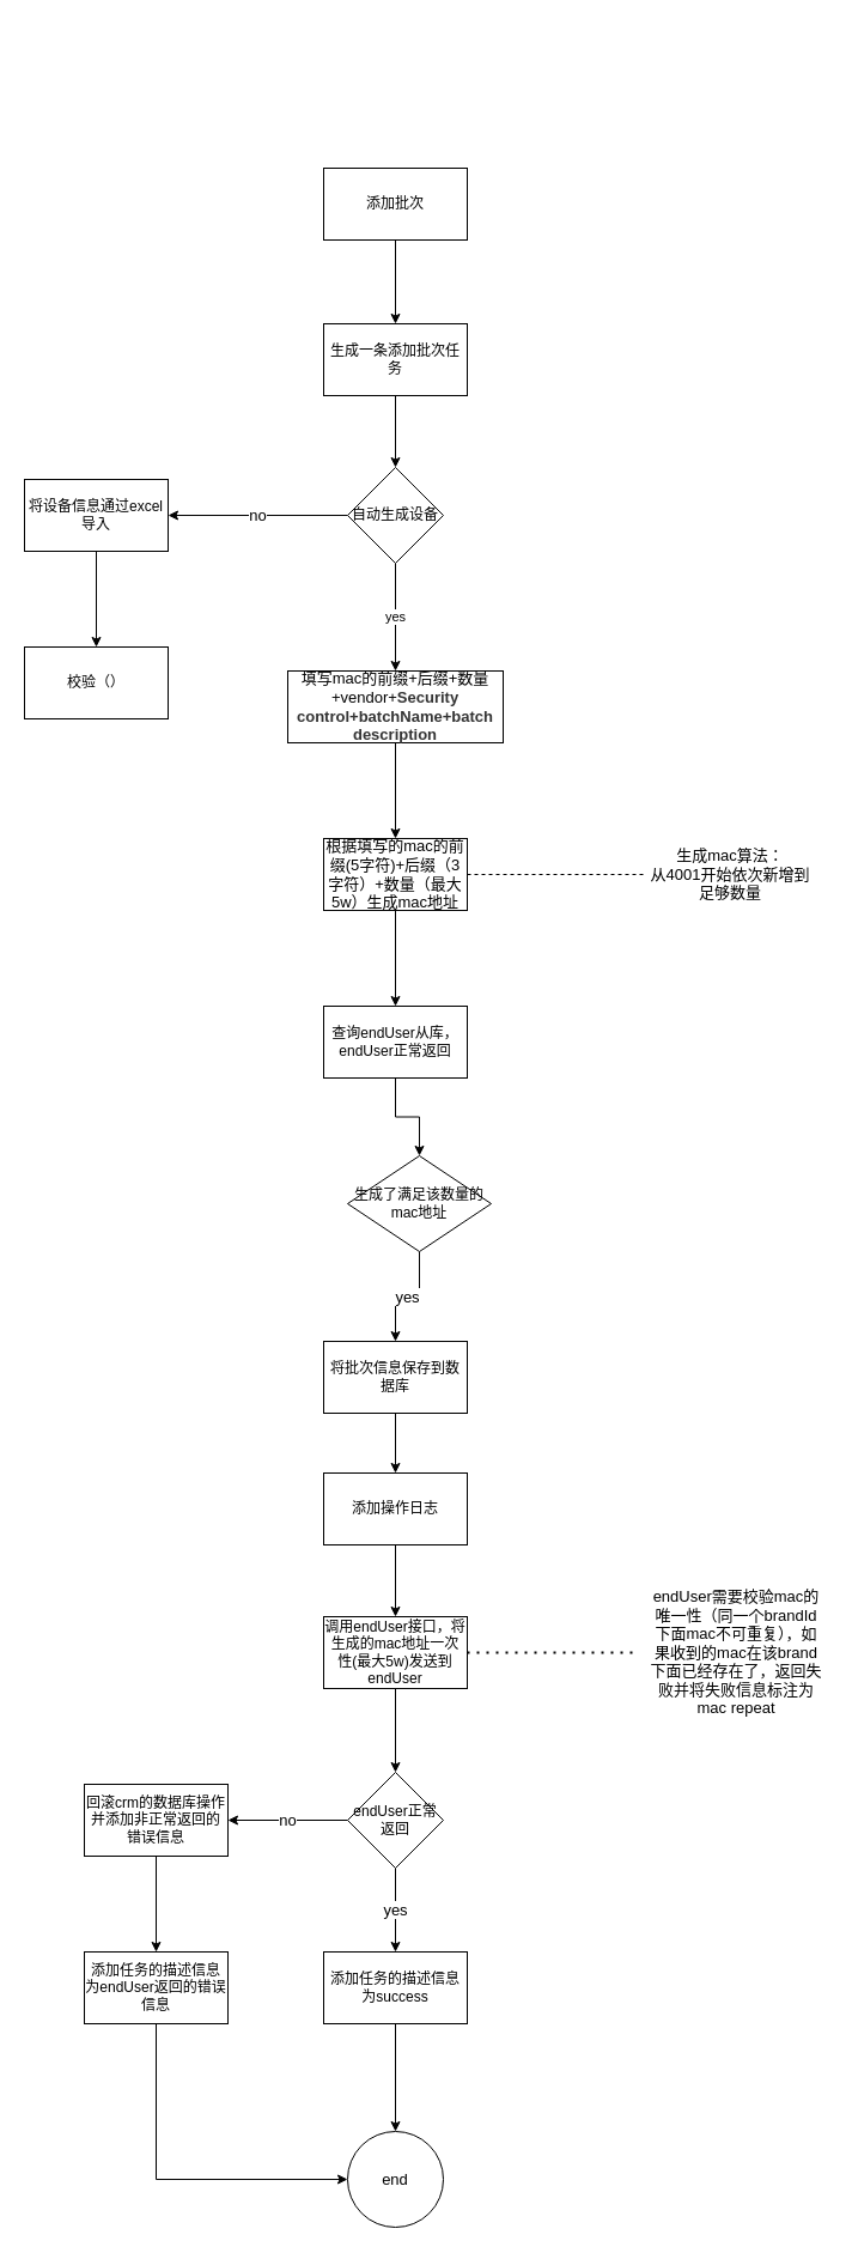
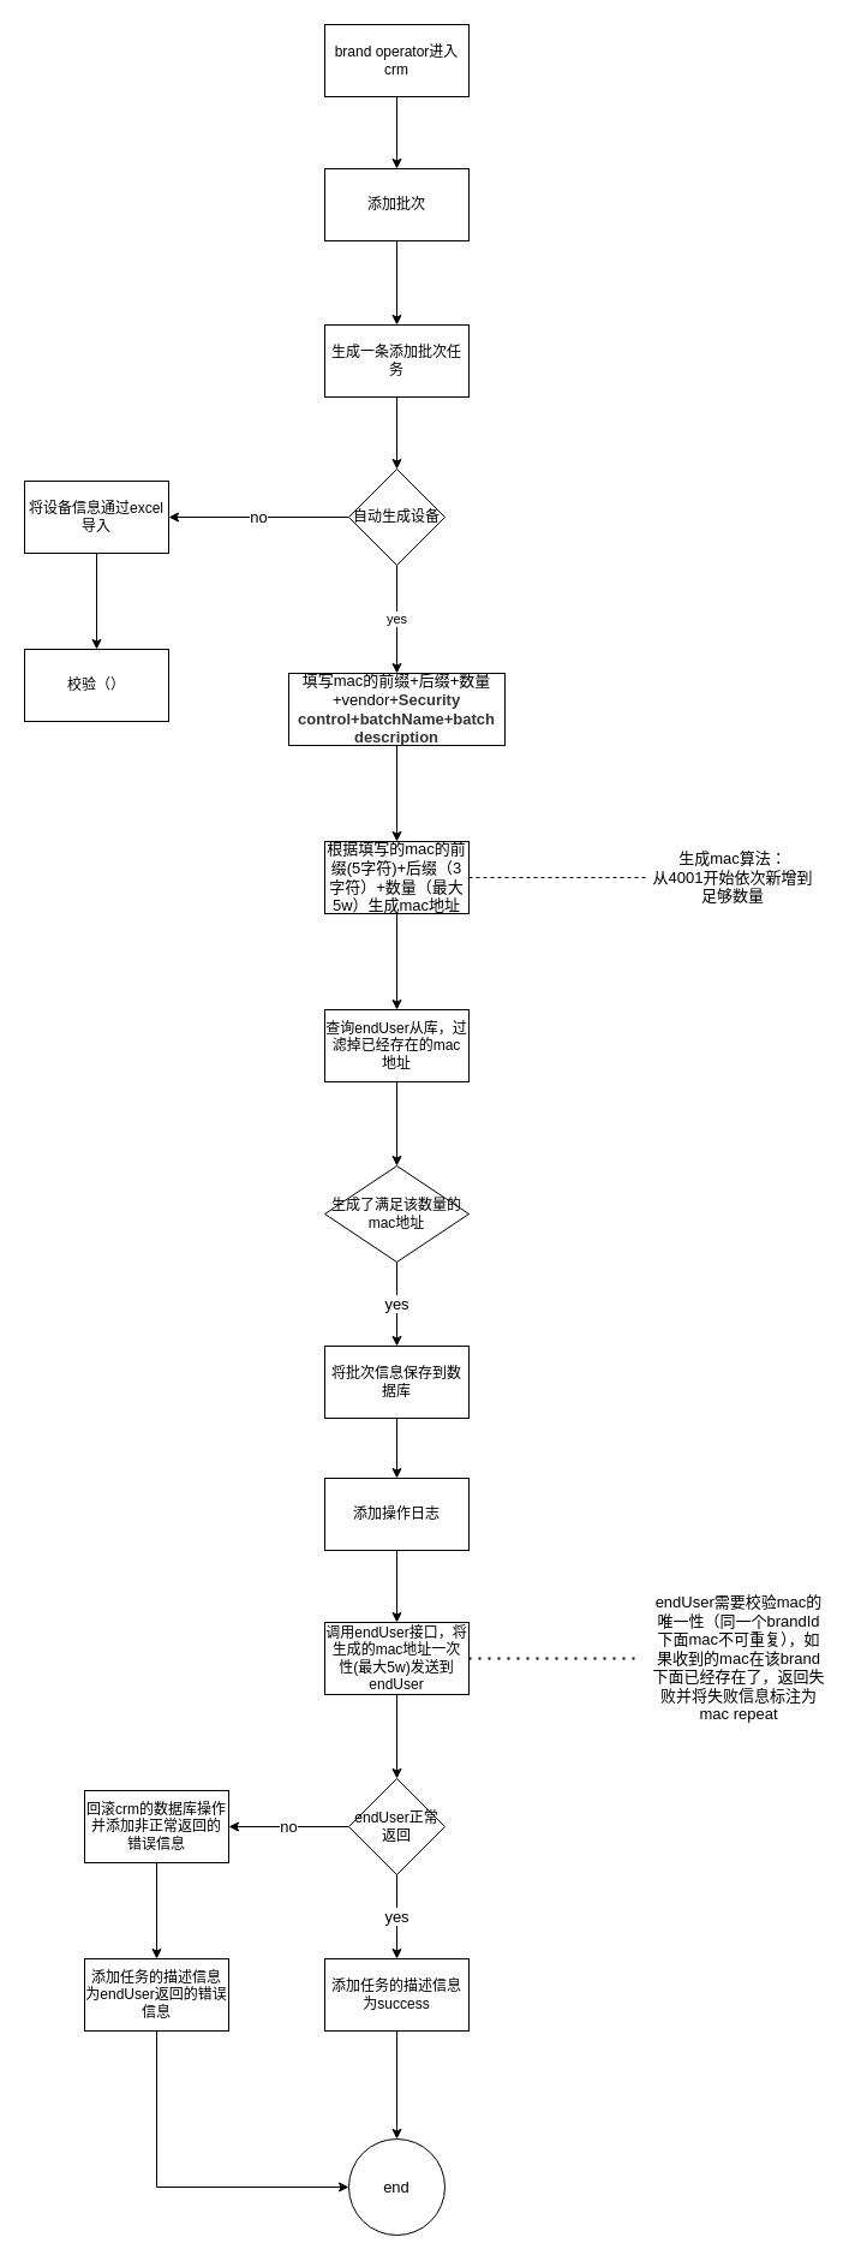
+ <mxCell id="32" value="brand operator进入crm" style="rounded=0;whiteSpace=wrap;html=1;" vertex="1" parent="1"><mxGeometry x="270" y="20" width="120" height="60" as="geometry" /></mxCell>
+ <mxCell id="31" value="" style="edgeStyle=orthogonalEdgeStyle;rounded=0;orthogonalLoop=1;jettySize=auto;html=1;fontSize=13;" edge="1" parent="1" source="32" target="30"><mxGeometry relative="1" as="geometry" /></mxCell>
- <mxCell id="12" value="查询endUser从库，endUser正常返回" style="whiteSpace=wrap;html=1;rounded=0;" vertex="1" parent="1"><mxGeometry x="270" y="840" width="120" height="60" as="geometry" /></mxCell>
+ <mxCell id="12" value="查询endUser从库，过滤掉已经存在的mac地址" style="whiteSpace=wrap;html=1;rounded=0;" vertex="1" parent="1"><mxGeometry x="270" y="840" width="120" height="60" as="geometry" /></mxCell>
- <mxCell id="14" value="生成了满足该数量的mac地址" style="rhombus;whiteSpace=wrap;html=1;rounded=0;" vertex="1" parent="1"><mxGeometry x="290" y="965" width="120" height="80" as="geometry" /></mxCell>
+ <mxCell id="14" value="生成了满足该数量的mac地址" style="rhombus;whiteSpace=wrap;html=1;rounded=0;" vertex="1" parent="1"><mxGeometry x="270" y="970" width="120" height="80" as="geometry" /></mxCell>
